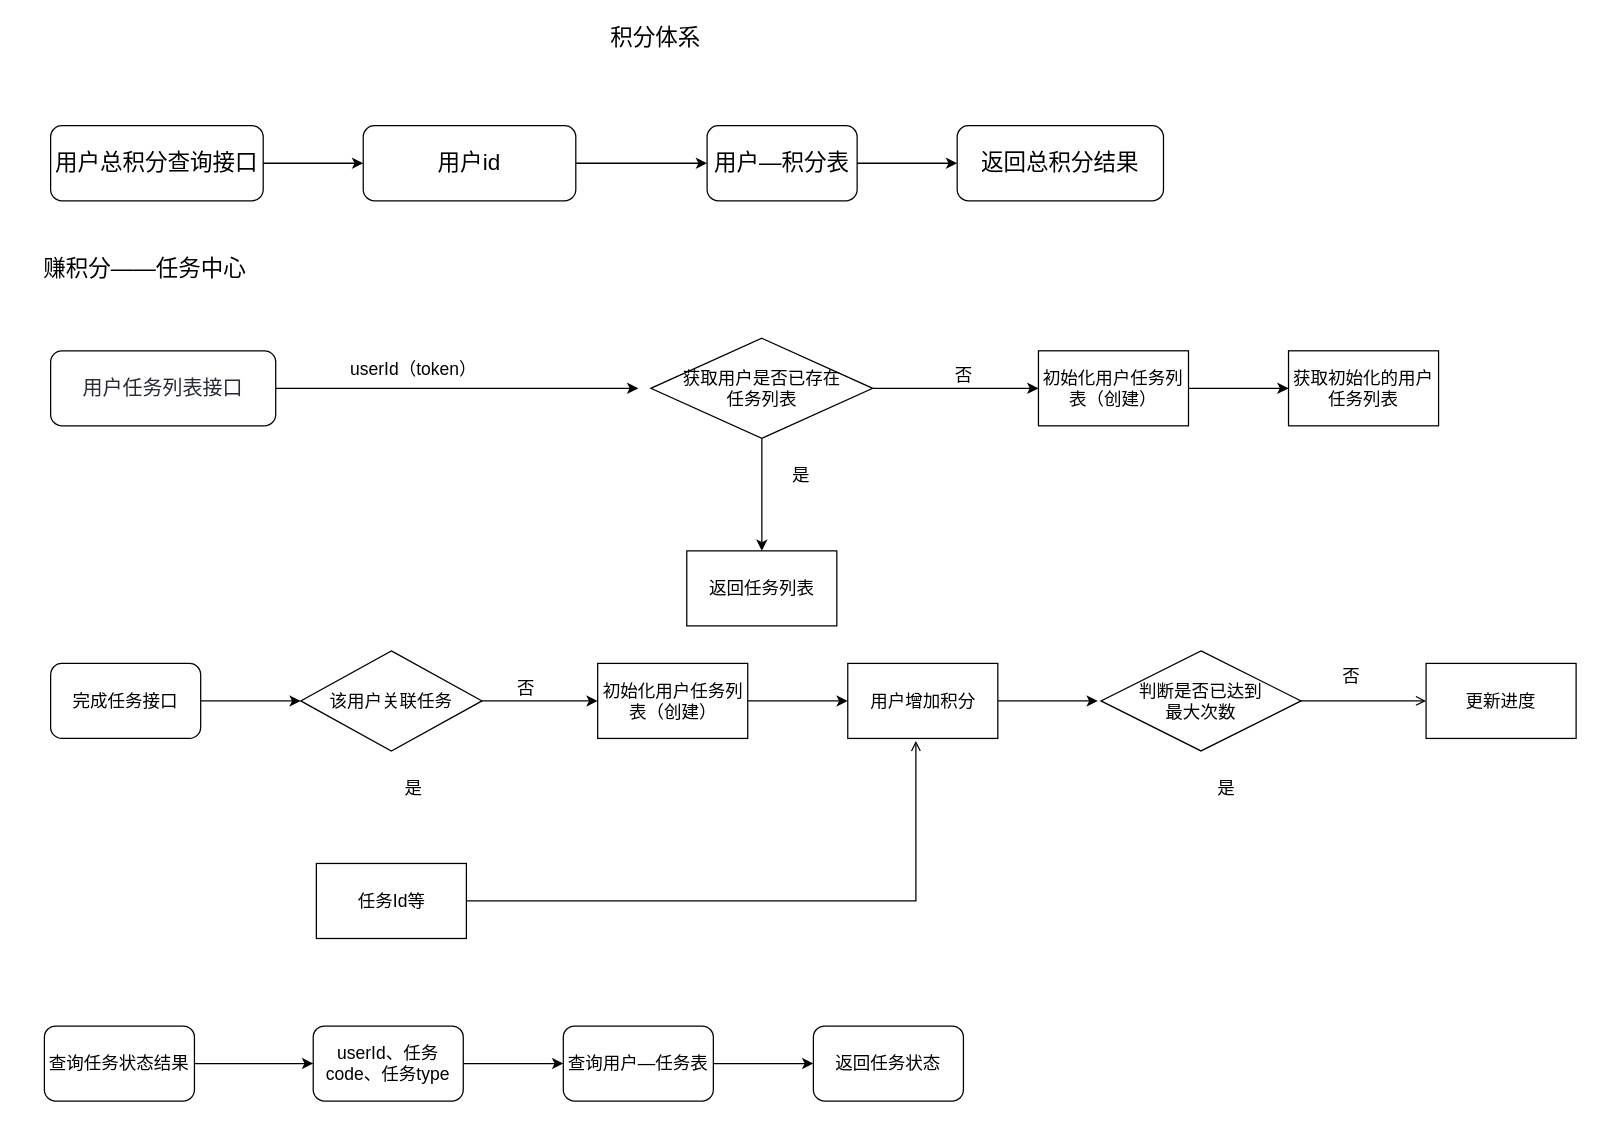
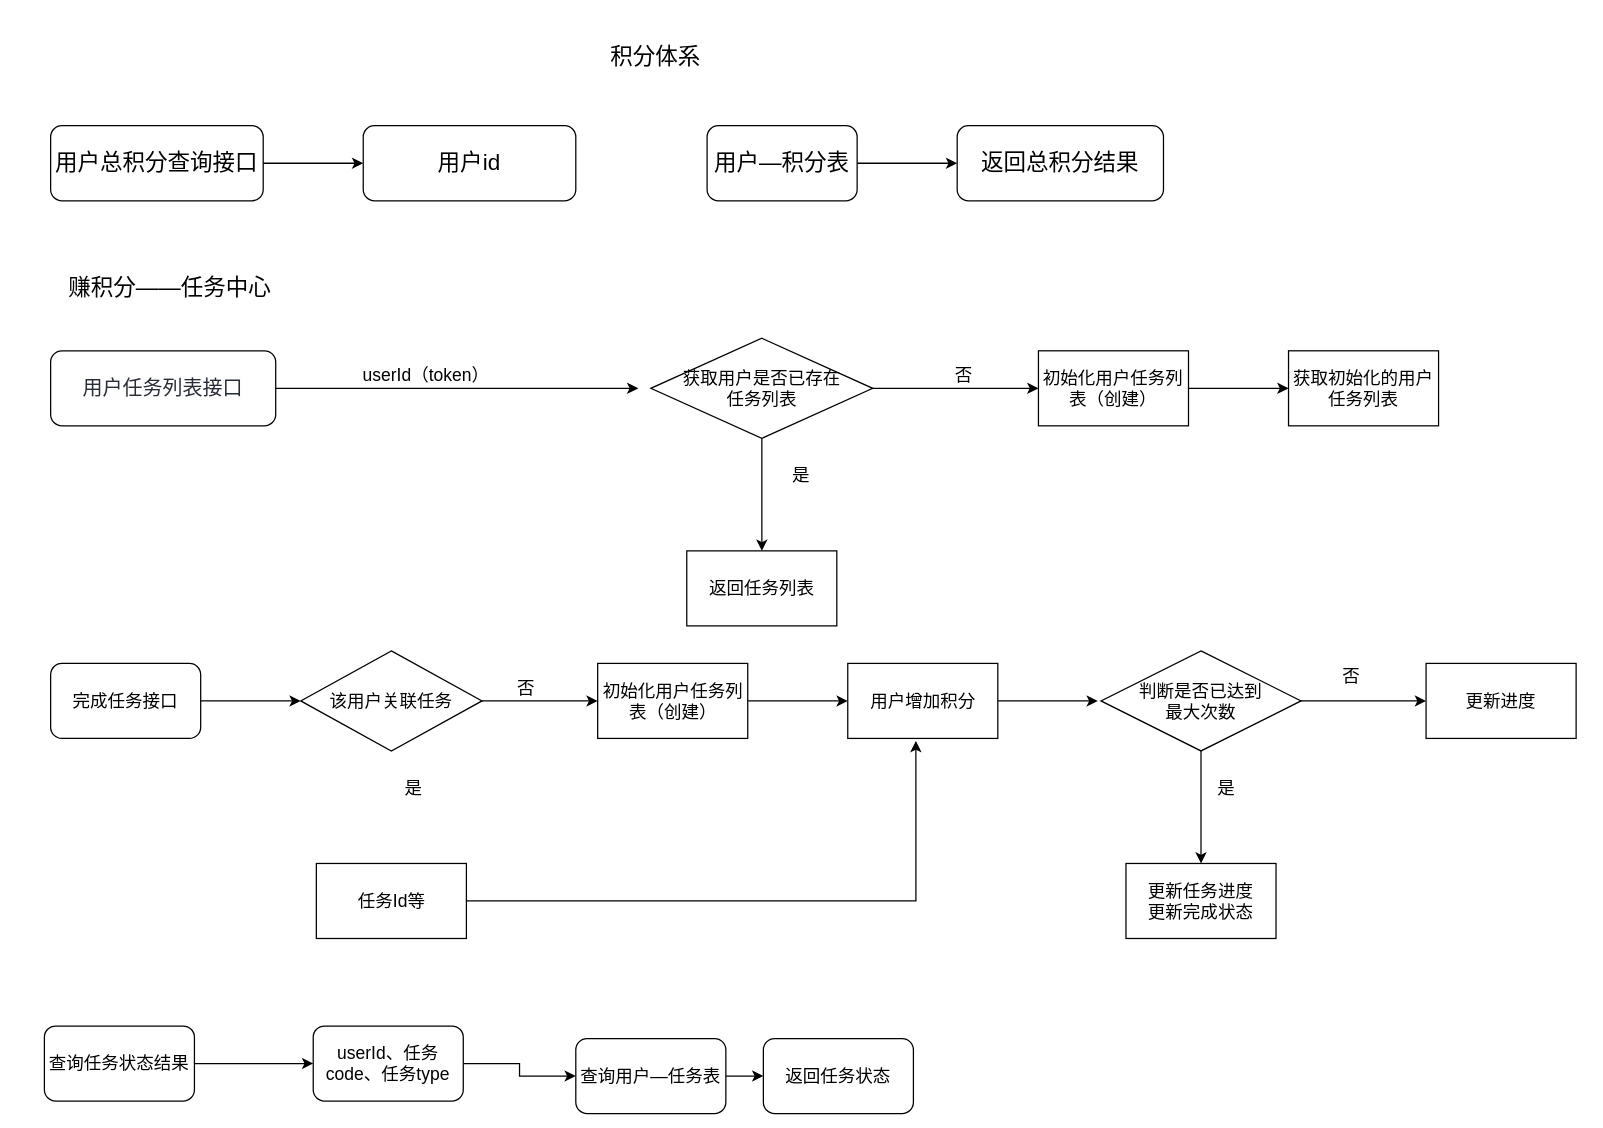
- <mxCell id="43" value="积分体系" style="text;html=1;strokeColor=none;fillColor=none;align=center;verticalAlign=middle;whiteSpace=wrap;rounded=0;fontSize=18;" vertex="1" parent="1"><mxGeometry x="418" y="5" width="212" height="50" as="geometry" /></mxCell>
+ <mxCell id="43" value="积分体系" style="text;html=1;strokeColor=none;fillColor=none;align=center;verticalAlign=middle;whiteSpace=wrap;rounded=0;fontSize=18;" vertex="1" parent="1"><mxGeometry x="418" y="20" width="212" height="50" as="geometry" /></mxCell>
- <mxCell id="44" value="" style="edgeStyle=orthogonalEdgeStyle;rounded=0;orthogonalLoop=1;jettySize=auto;html=1;fontSize=18;" edge="1" parent="1" source="45" target="47"><mxGeometry relative="1" as="geometry" /></mxCell>
- <mxCell id="2" value="&lt;font style=&quot;font-size: 18px;&quot;&gt;赚积分——任务中心&lt;/font&gt;" style="text;html=1;align=center;verticalAlign=middle;resizable=0;points=[];autosize=1;strokeColor=none;fillColor=none;fontSize=14;" vertex="1" parent="1"><mxGeometry x="20" y="195" width="190" height="40" as="geometry" /></mxCell>
+ <mxCell id="2" value="&lt;font style=&quot;font-size: 18px;&quot;&gt;赚积分——任务中心&lt;/font&gt;" style="text;html=1;align=center;verticalAlign=middle;resizable=0;points=[];autosize=1;strokeColor=none;fillColor=none;fontSize=14;" vertex="1" parent="1"><mxGeometry x="40" y="210" width="190" height="40" as="geometry" /></mxCell>
- <mxCell id="5" value="userId（token）" style="text;html=1;align=center;verticalAlign=middle;resizable=0;points=[];autosize=1;strokeColor=none;fillColor=none;fontSize=14;" vertex="1" parent="1"><mxGeometry x="270" y="280" width="120" height="30" as="geometry" /></mxCell>
+ <mxCell id="5" value="userId（token）" style="text;html=1;align=center;verticalAlign=middle;resizable=0;points=[];autosize=1;strokeColor=none;fillColor=none;fontSize=14;" vertex="1" parent="1"><mxGeometry x="280" y="285" width="120" height="30" as="geometry" /></mxCell>
- <mxCell id="28" value="" style="edgeStyle=orthogonalEdgeStyle;rounded=0;orthogonalLoop=1;jettySize=auto;html=1;fontSize=14;endArrow=open;" edge="1" parent="1" source="29" target="32"><mxGeometry relative="1" as="geometry" /></mxCell>
+ <mxCell id="28" value="" style="edgeStyle=orthogonalEdgeStyle;rounded=0;orthogonalLoop=1;jettySize=auto;html=1;fontSize=14;" edge="1" parent="1" source="29" target="32"><mxGeometry relative="1" as="geometry" /></mxCell>
- <mxCell id="19" style="edgeStyle=orthogonalEdgeStyle;rounded=0;orthogonalLoop=1;jettySize=auto;html=1;entryX=0.454;entryY=1.033;entryDx=0;entryDy=0;entryPerimeter=0;fontSize=14;endArrow=open;" edge="1" parent="1" source="20" target="26"><mxGeometry relative="1" as="geometry" /></mxCell>
+ <mxCell id="19" style="edgeStyle=orthogonalEdgeStyle;rounded=0;orthogonalLoop=1;jettySize=auto;html=1;entryX=0.454;entryY=1.033;entryDx=0;entryDy=0;entryPerimeter=0;fontSize=14;" edge="1" parent="1" source="20" target="26"><mxGeometry relative="1" as="geometry" /></mxCell>
+ <mxCell id="27" value="" style="edgeStyle=orthogonalEdgeStyle;rounded=0;orthogonalLoop=1;jettySize=auto;html=1;fontSize=14;" edge="1" parent="1" source="29" target="30"><mxGeometry relative="1" as="geometry" /></mxCell>
+ <mxCell id="30" value="更新任务进度&lt;br&gt;更新完成状态" style="whiteSpace=wrap;html=1;fontSize=14;" vertex="1" parent="1"><mxGeometry x="900" y="690" width="120" height="60" as="geometry" /></mxCell>
- <mxCell id="39" value="查询用户—任务表" style="whiteSpace=wrap;html=1;fontSize=14;rounded=1;" vertex="1" parent="1"><mxGeometry x="450" y="820" width="120" height="60" as="geometry" /></mxCell>
+ <mxCell id="39" value="查询用户—任务表" style="whiteSpace=wrap;html=1;fontSize=14;rounded=1;" vertex="1" parent="1"><mxGeometry x="460" y="830" width="120" height="60" as="geometry" /></mxCell>
- <mxCell id="40" value="返回任务状态" style="whiteSpace=wrap;html=1;fontSize=14;rounded=1;" vertex="1" parent="1"><mxGeometry x="650" y="820" width="120" height="60" as="geometry" /></mxCell>
+ <mxCell id="40" value="返回任务状态" style="whiteSpace=wrap;html=1;fontSize=14;rounded=1;" vertex="1" parent="1"><mxGeometry x="610" y="830" width="120" height="60" as="geometry" /></mxCell>
